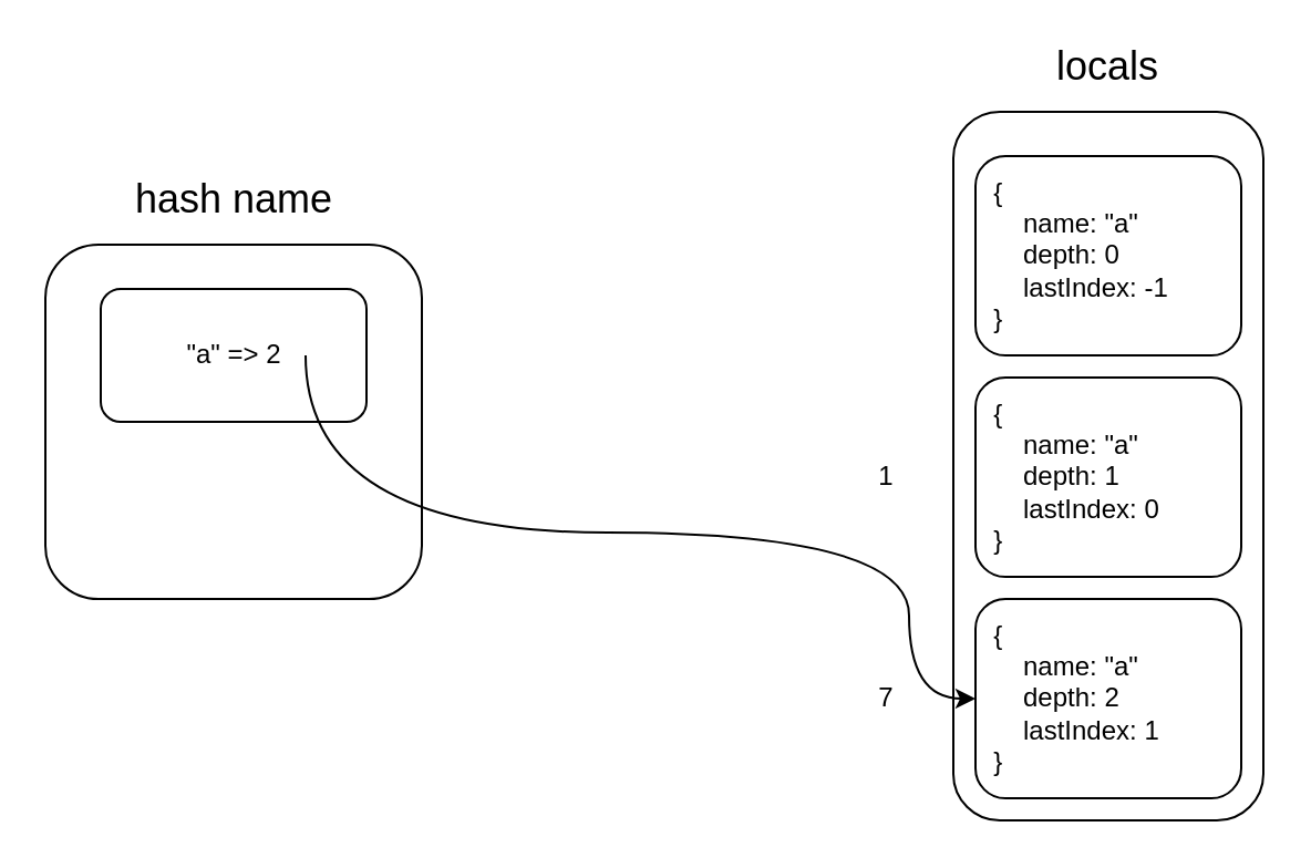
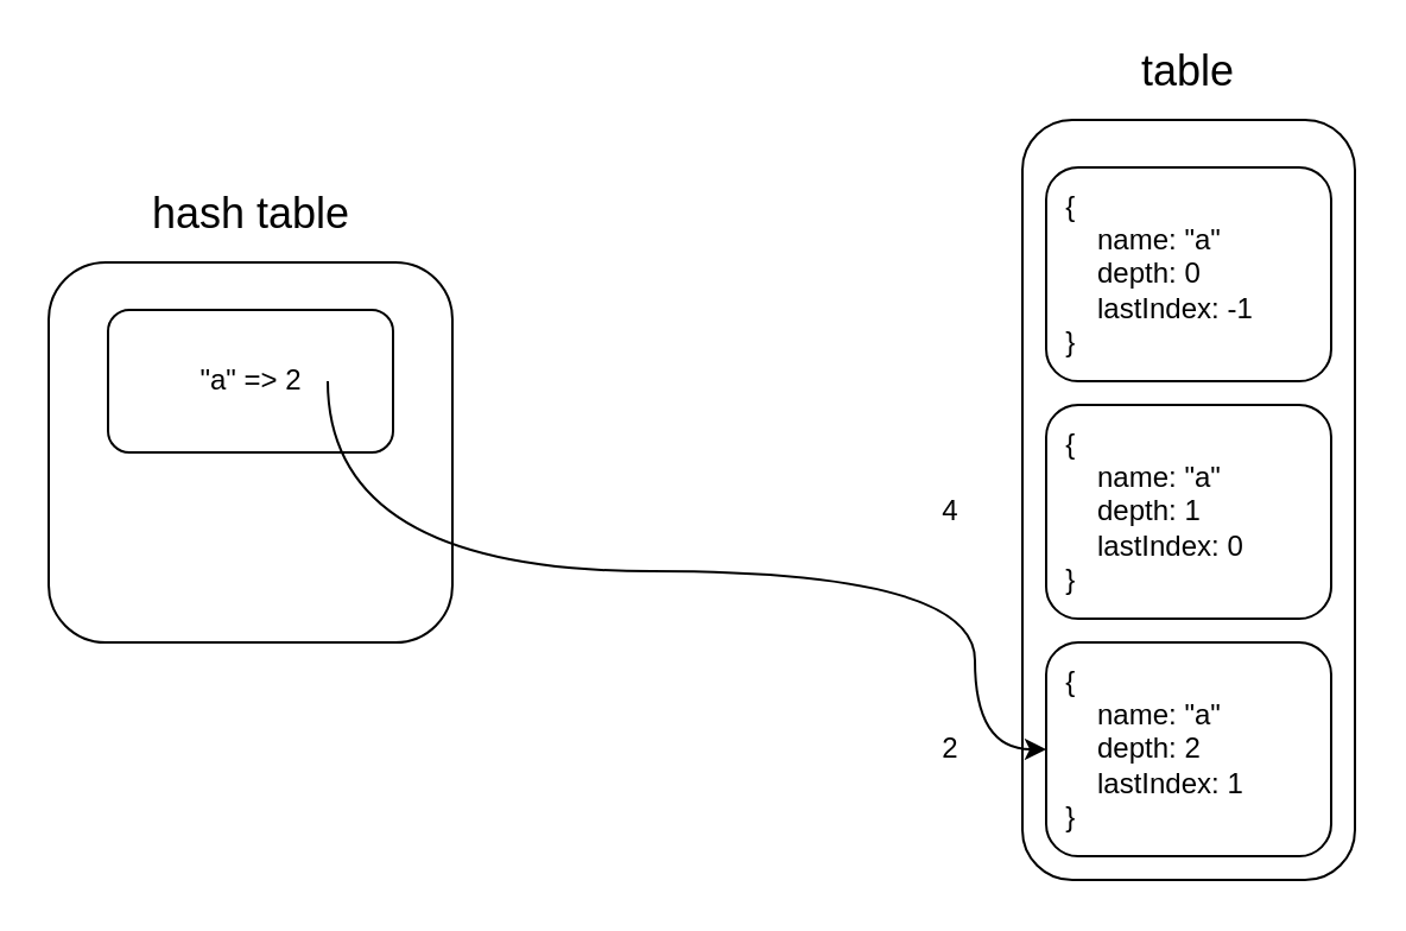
- <mxCell id="10" value="&lt;font style=&quot;font-size: 18px&quot;&gt;locals&lt;/font&gt;" style="text;html=1;strokeColor=none;fillColor=none;align=center;verticalAlign=middle;whiteSpace=wrap;rounded=0;" vertex="1" parent="1"><mxGeometry x="470" y="20" width="60" height="20" as="geometry" /></mxCell>
+ <mxCell id="10" value="&lt;font style=&quot;font-size: 18px&quot;&gt;table&lt;/font&gt;" style="text;html=1;strokeColor=none;fillColor=none;align=center;verticalAlign=middle;whiteSpace=wrap;rounded=0;" vertex="1" parent="1"><mxGeometry x="470" y="20" width="60" height="20" as="geometry" /></mxCell>
- <mxCell id="13" value="&lt;font style=&quot;font-size: 18px&quot;&gt;hash name&lt;/font&gt;" style="text;html=1;strokeColor=none;fillColor=none;align=center;verticalAlign=middle;whiteSpace=wrap;rounded=0;" vertex="1" parent="1"><mxGeometry x="52.5" y="80" width="105" height="20" as="geometry" /></mxCell>
+ <mxCell id="13" value="&lt;font style=&quot;font-size: 18px&quot;&gt;hash table&lt;/font&gt;" style="text;html=1;strokeColor=none;fillColor=none;align=center;verticalAlign=middle;whiteSpace=wrap;rounded=0;" vertex="1" parent="1"><mxGeometry x="52.5" y="80" width="105" height="20" as="geometry" /></mxCell>
- <mxCell id="11" value="1" style="text;html=1;strokeColor=none;fillColor=none;align=center;verticalAlign=middle;whiteSpace=wrap;rounded=0;" vertex="1" parent="1"><mxGeometry x="380" y="205" width="40" height="20" as="geometry" /></mxCell>
+ <mxCell id="11" value="4" style="text;html=1;strokeColor=none;fillColor=none;align=center;verticalAlign=middle;whiteSpace=wrap;rounded=0;" vertex="1" parent="1"><mxGeometry x="380" y="205" width="40" height="20" as="geometry" /></mxCell>
- <mxCell id="12" value="7" style="text;html=1;strokeColor=none;fillColor=none;align=center;verticalAlign=middle;whiteSpace=wrap;rounded=0;" vertex="1" parent="1"><mxGeometry x="380" y="305" width="40" height="20" as="geometry" /></mxCell>
+ <mxCell id="12" value="2" style="text;html=1;strokeColor=none;fillColor=none;align=center;verticalAlign=middle;whiteSpace=wrap;rounded=0;" vertex="1" parent="1"><mxGeometry x="380" y="305" width="40" height="20" as="geometry" /></mxCell>
